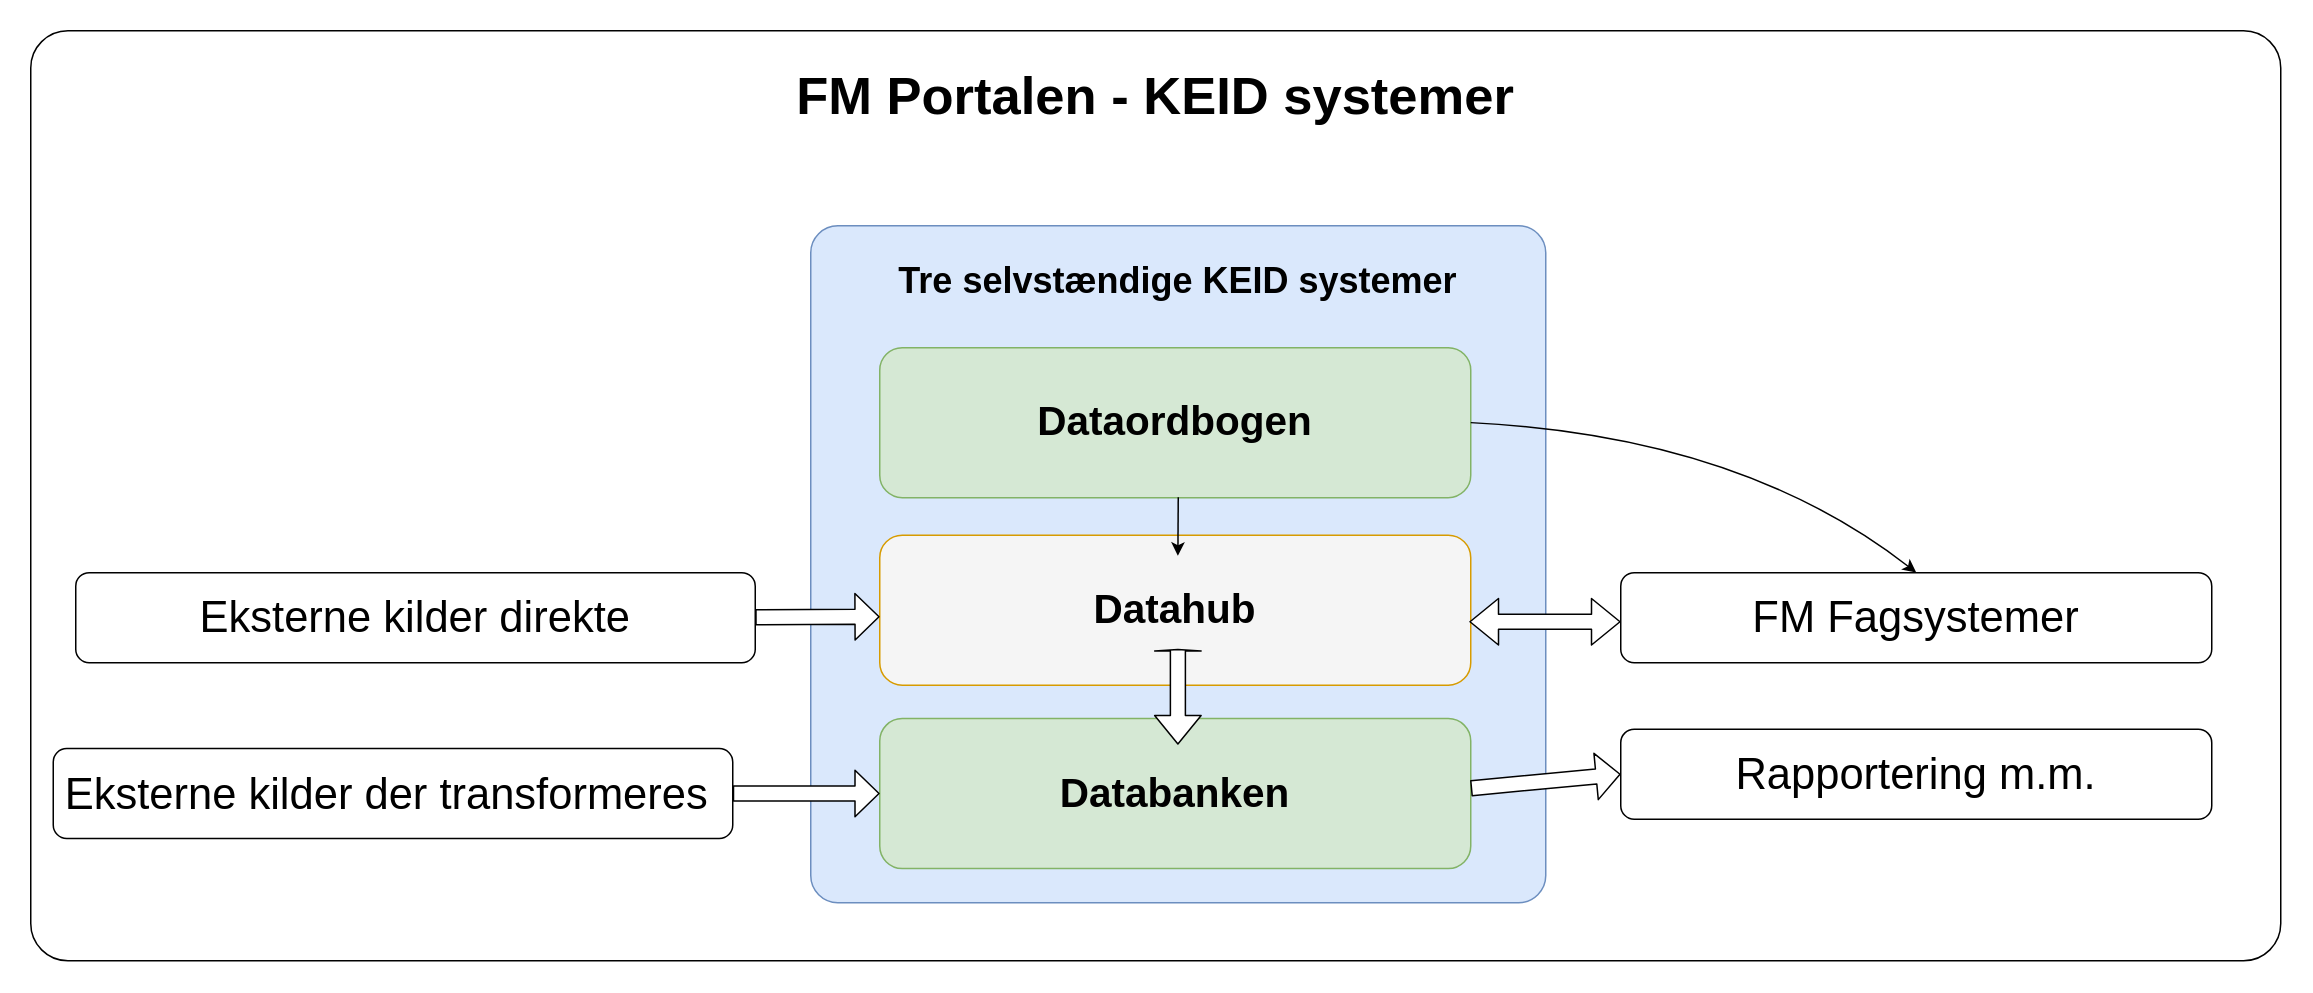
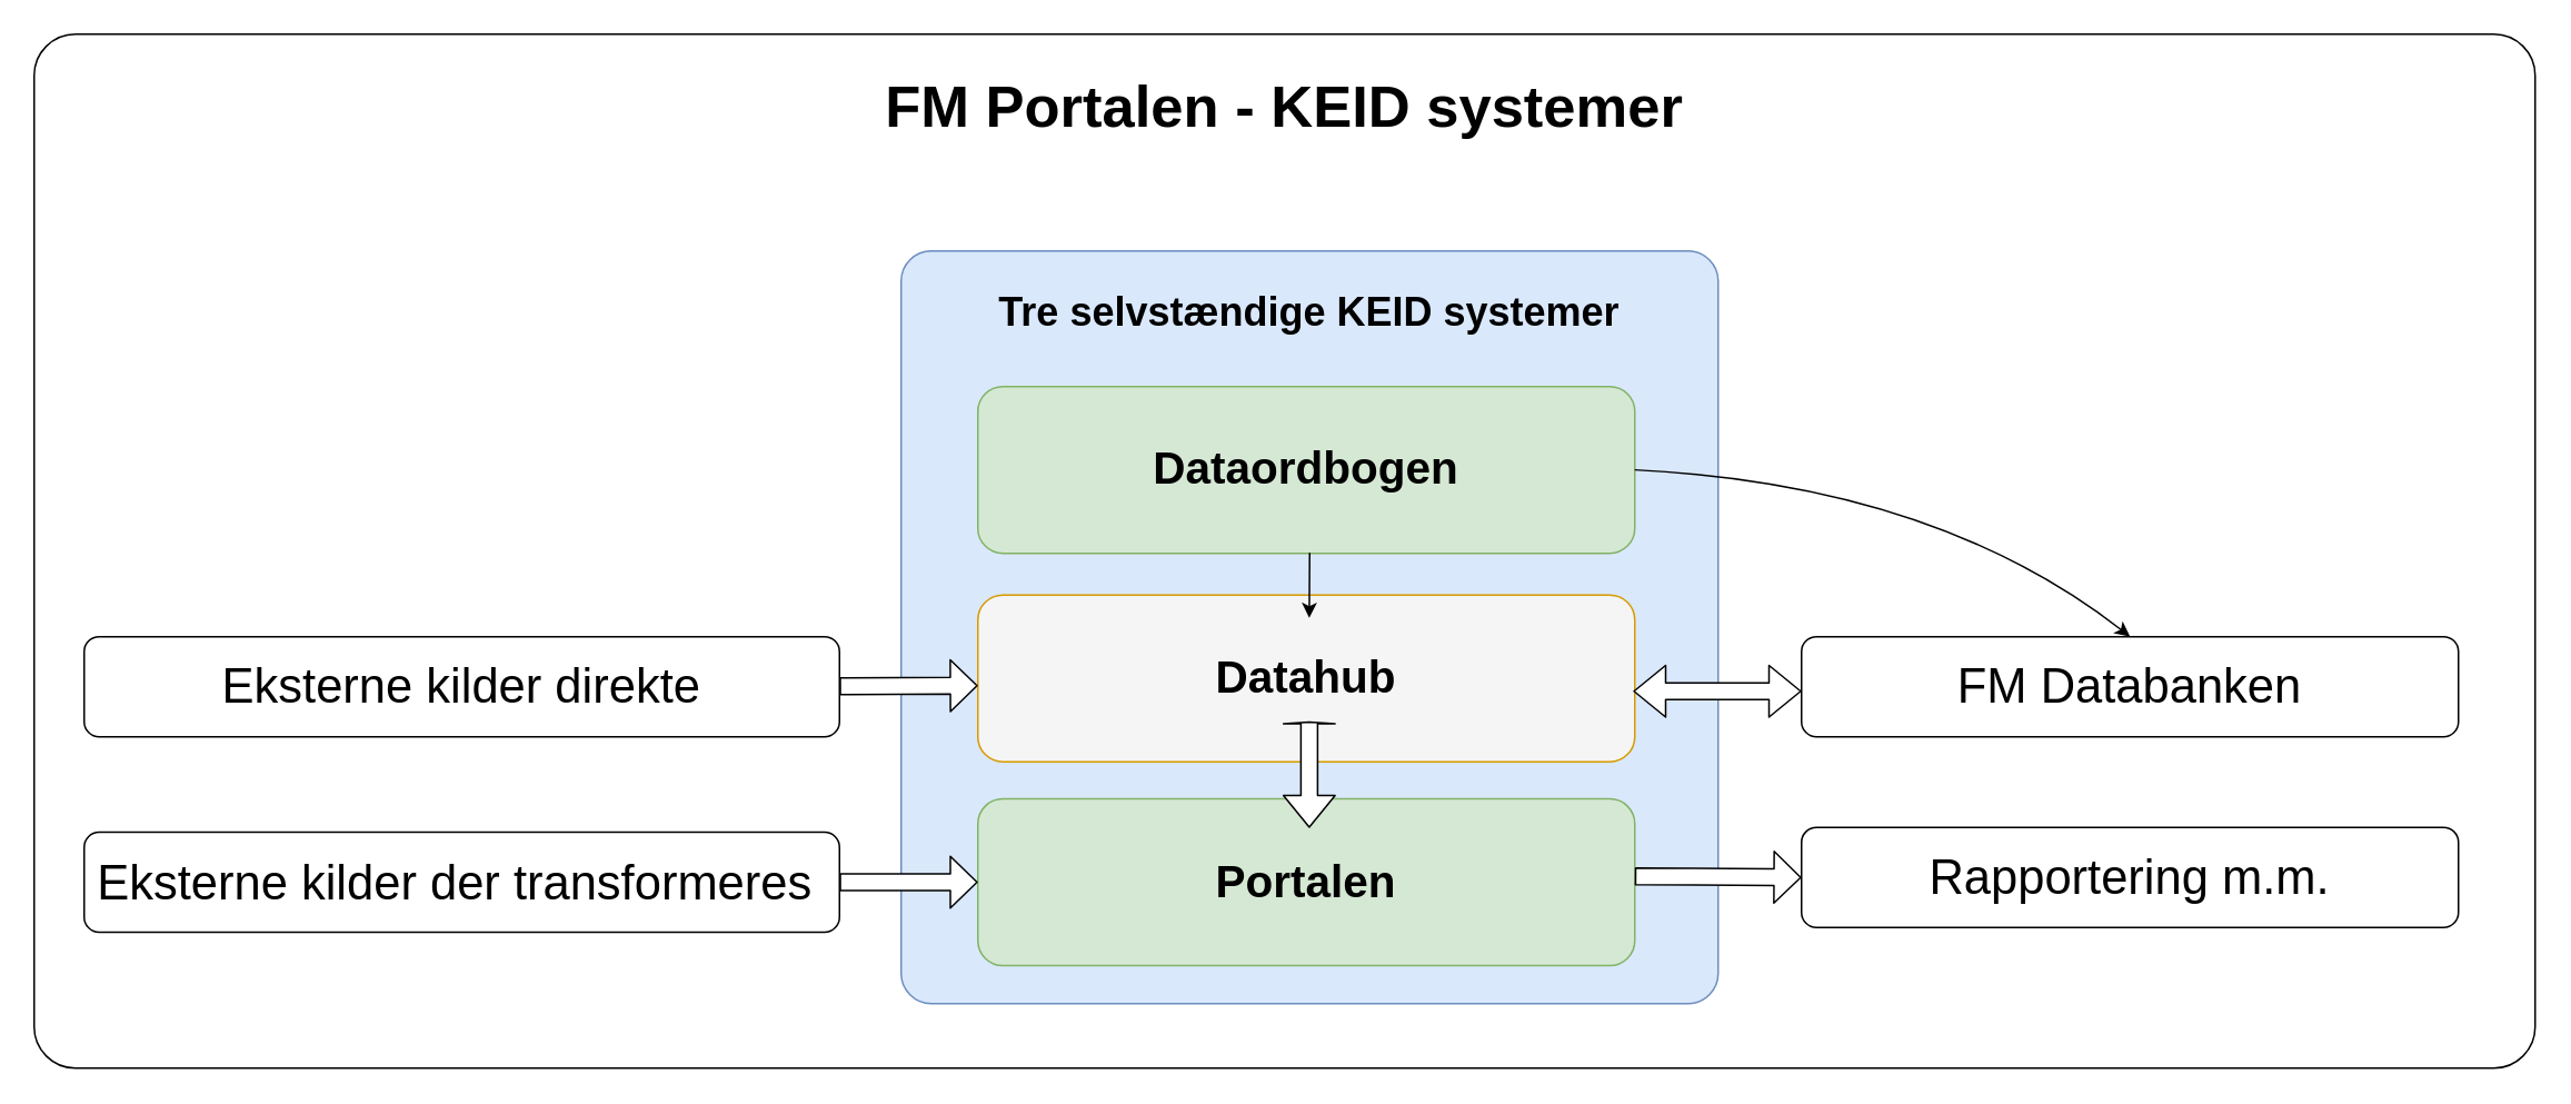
- <mxCell id="10" value="FM Fagsystemer" style="rounded=1;whiteSpace=wrap;html=1;fontSize=29;align=center;" parent="1" vertex="1"><mxGeometry x="1080" y="381.25" width="394" height="60" as="geometry" /></mxCell>
+ <mxCell id="10" value="FM Databanken" style="rounded=1;whiteSpace=wrap;html=1;fontSize=29;align=center;" parent="1" vertex="1"><mxGeometry x="1080" y="381.25" width="394" height="60" as="geometry" /></mxCell>
- <mxCell id="16" value="Rapportering m.m." style="rounded=1;whiteSpace=wrap;html=1;fontSize=29;align=center;" parent="1" vertex="1"><mxGeometry x="1080" y="485.62" width="394" height="60" as="geometry" /></mxCell>
+ <mxCell id="16" value="Rapportering m.m." style="rounded=1;whiteSpace=wrap;html=1;fontSize=29;align=center;" parent="1" vertex="1"><mxGeometry x="1080" y="495.62" width="394" height="60" as="geometry" /></mxCell>
- <mxCell id="8" value="Eksterne kilder der transformeres&amp;nbsp;" style="rounded=1;whiteSpace=wrap;html=1;fontSize=29;align=center;" parent="1" vertex="1"><mxGeometry x="35" y="498.51" width="453" height="60" as="geometry" /></mxCell>
+ <mxCell id="8" value="Eksterne kilder der transformeres&amp;nbsp;" style="rounded=1;whiteSpace=wrap;html=1;fontSize=29;align=center;" parent="1" vertex="1"><mxGeometry x="50" y="498.51" width="453" height="60" as="geometry" /></mxCell>
- <mxCell id="6" value="&lt;b style=&quot;font-size: 27px&quot;&gt;Databanken&lt;/b&gt;" style="rounded=1;whiteSpace=wrap;html=1;fontSize=27;align=center;fillColor=#d5e8d4;strokeColor=#82b366;" parent="1" vertex="1"><mxGeometry x="586" y="478.51" width="394" height="100" as="geometry" /></mxCell>
+ <mxCell id="6" value="&lt;b style=&quot;font-size: 27px&quot;&gt;Portalen&lt;/b&gt;" style="rounded=1;whiteSpace=wrap;html=1;fontSize=27;align=center;fillColor=#d5e8d4;strokeColor=#82b366;" parent="1" vertex="1"><mxGeometry x="586" y="478.51" width="394" height="100" as="geometry" /></mxCell>
